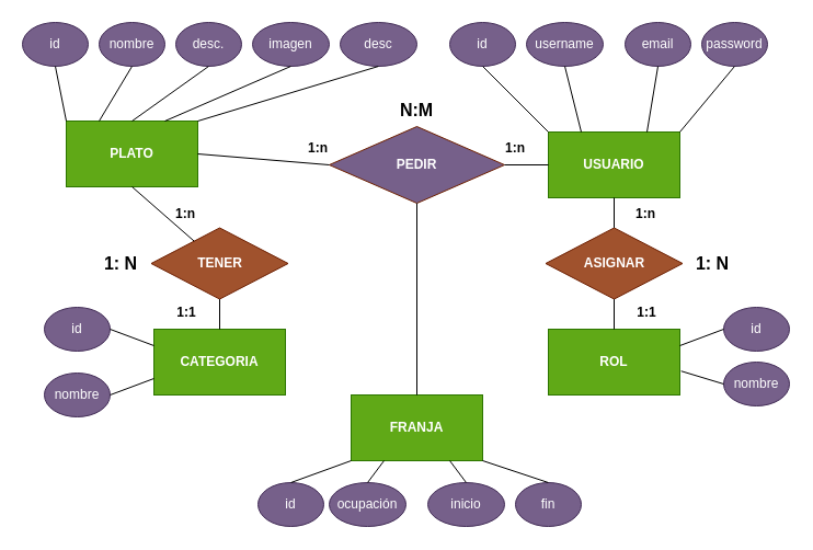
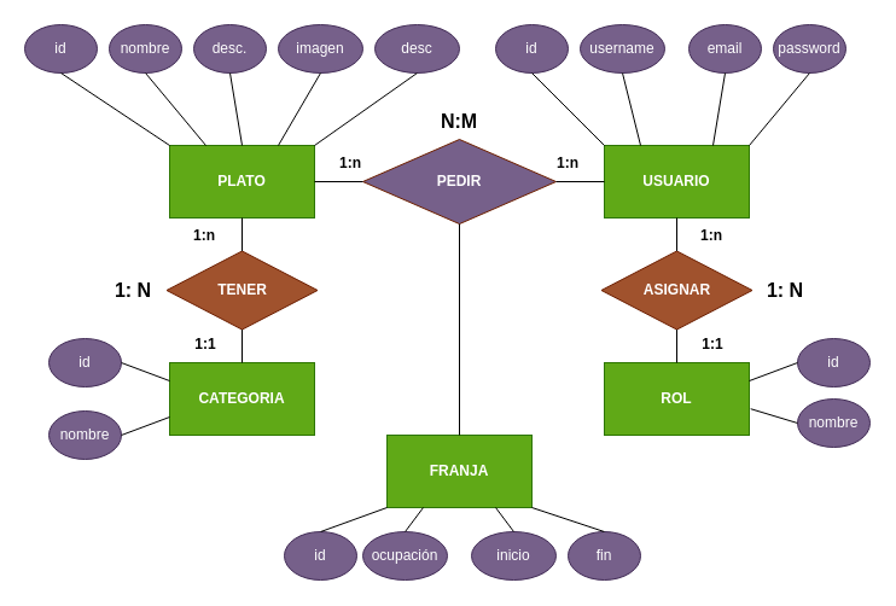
- <mxCell id="2" value="&lt;b&gt;PLATO&lt;/b&gt;" style="rounded=0;whiteSpace=wrap;html=1;fillColor=#60a917;fontColor=#ffffff;strokeColor=#2D7600;" parent="1" vertex="1"><mxGeometry x="60" y="110" width="120" height="60" as="geometry" /></mxCell>
+ <mxCell id="2" value="&lt;b&gt;PLATO&lt;/b&gt;" style="rounded=0;whiteSpace=wrap;html=1;fillColor=#60a917;fontColor=#ffffff;strokeColor=#2D7600;" parent="1" vertex="1"><mxGeometry x="140" y="120" width="120" height="60" as="geometry" /></mxCell>
